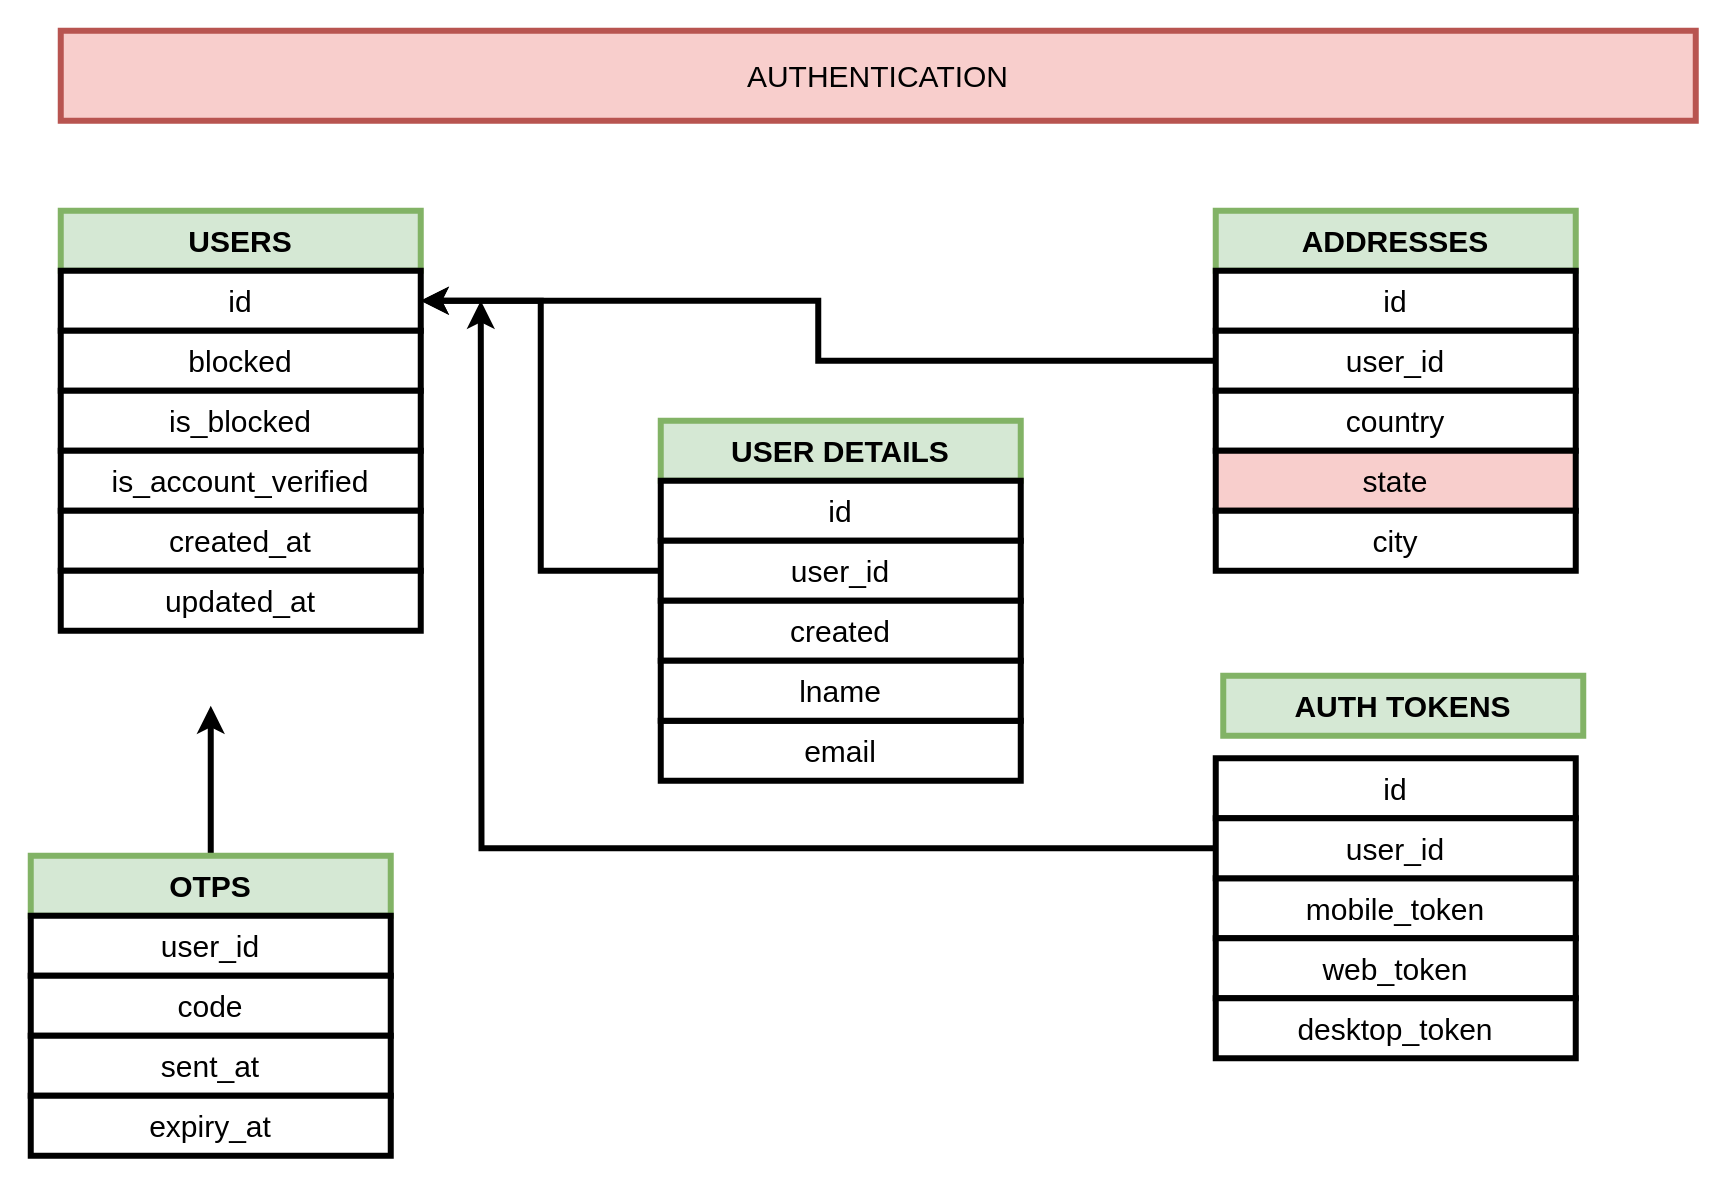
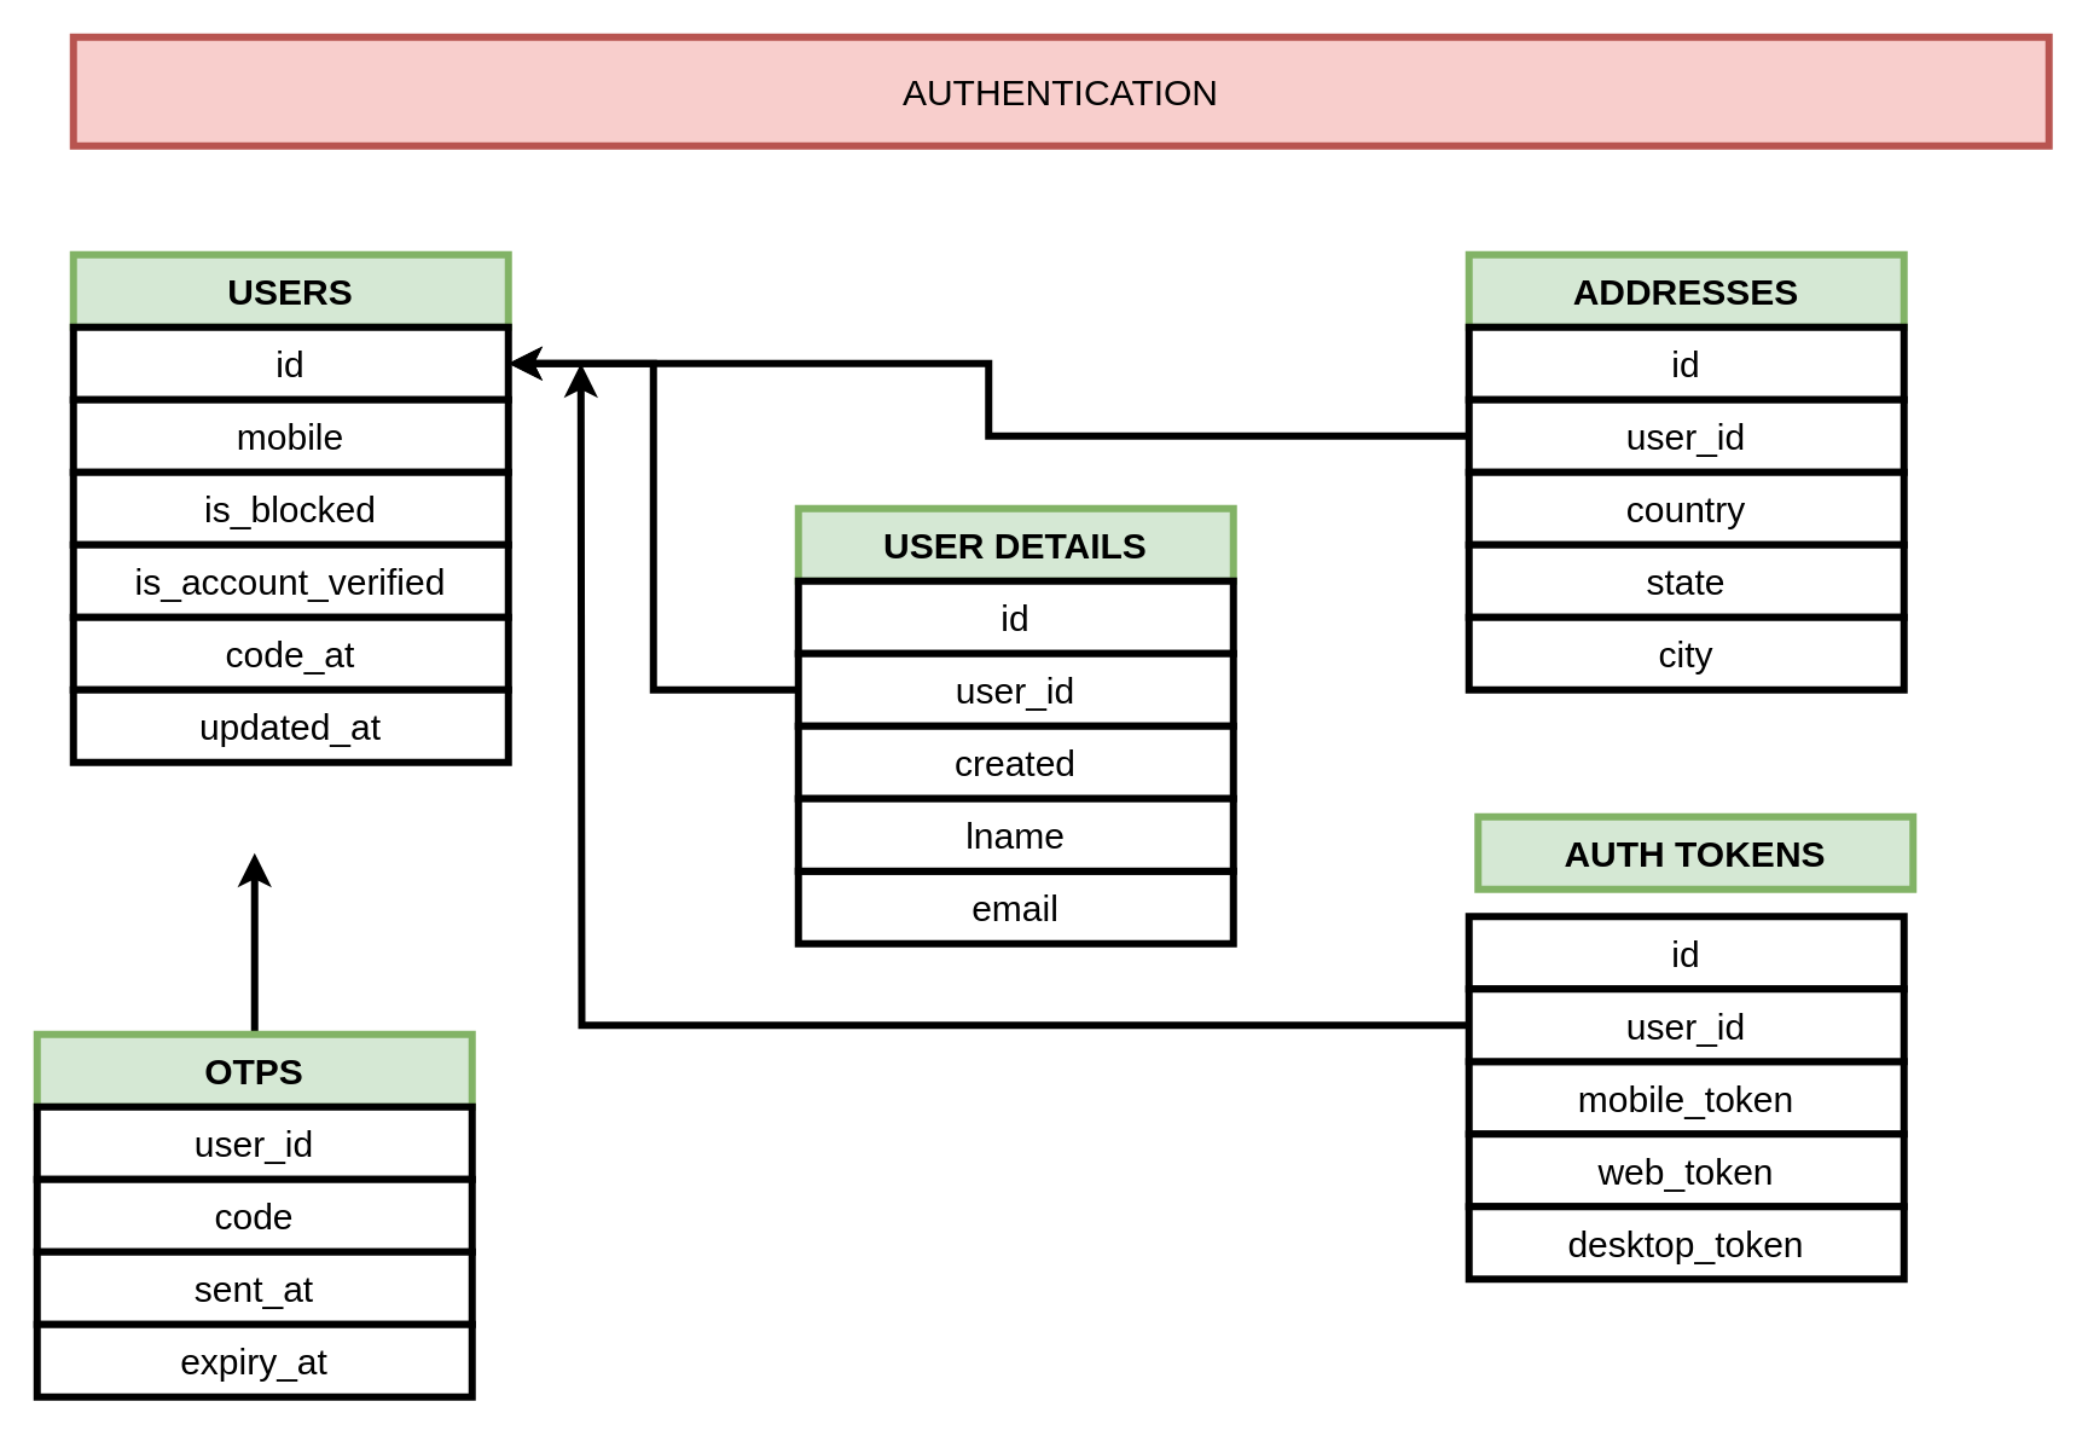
- <mxCell id="4" value="blocked" style="rounded=0;whiteSpace=wrap;html=1;strokeWidth=4;fontSize=20;" parent="1" vertex="1"><mxGeometry x="40" y="220" width="240" height="40" as="geometry" /></mxCell>
+ <mxCell id="4" value="mobile" style="rounded=0;whiteSpace=wrap;html=1;strokeWidth=4;fontSize=20;" parent="1" vertex="1"><mxGeometry x="40" y="220" width="240" height="40" as="geometry" /></mxCell>
- <mxCell id="21" value="state" style="rounded=0;whiteSpace=wrap;html=1;strokeWidth=4;fontSize=20;fillColor=#f8cecc;" parent="1" vertex="1"><mxGeometry x="810" y="300" width="240" height="40" as="geometry" /></mxCell>
+ <mxCell id="21" value="state" style="rounded=0;whiteSpace=wrap;html=1;strokeWidth=4;fontSize=20;" parent="1" vertex="1"><mxGeometry x="810" y="300" width="240" height="40" as="geometry" /></mxCell>
- <mxCell id="14" value="created_at" style="rounded=0;whiteSpace=wrap;html=1;strokeWidth=4;fontSize=20;" parent="1" vertex="1"><mxGeometry x="40" y="340" width="240" height="40" as="geometry" /></mxCell>
+ <mxCell id="14" value="code_at" style="rounded=0;whiteSpace=wrap;html=1;strokeWidth=4;fontSize=20;" parent="1" vertex="1"><mxGeometry x="40" y="340" width="240" height="40" as="geometry" /></mxCell>
